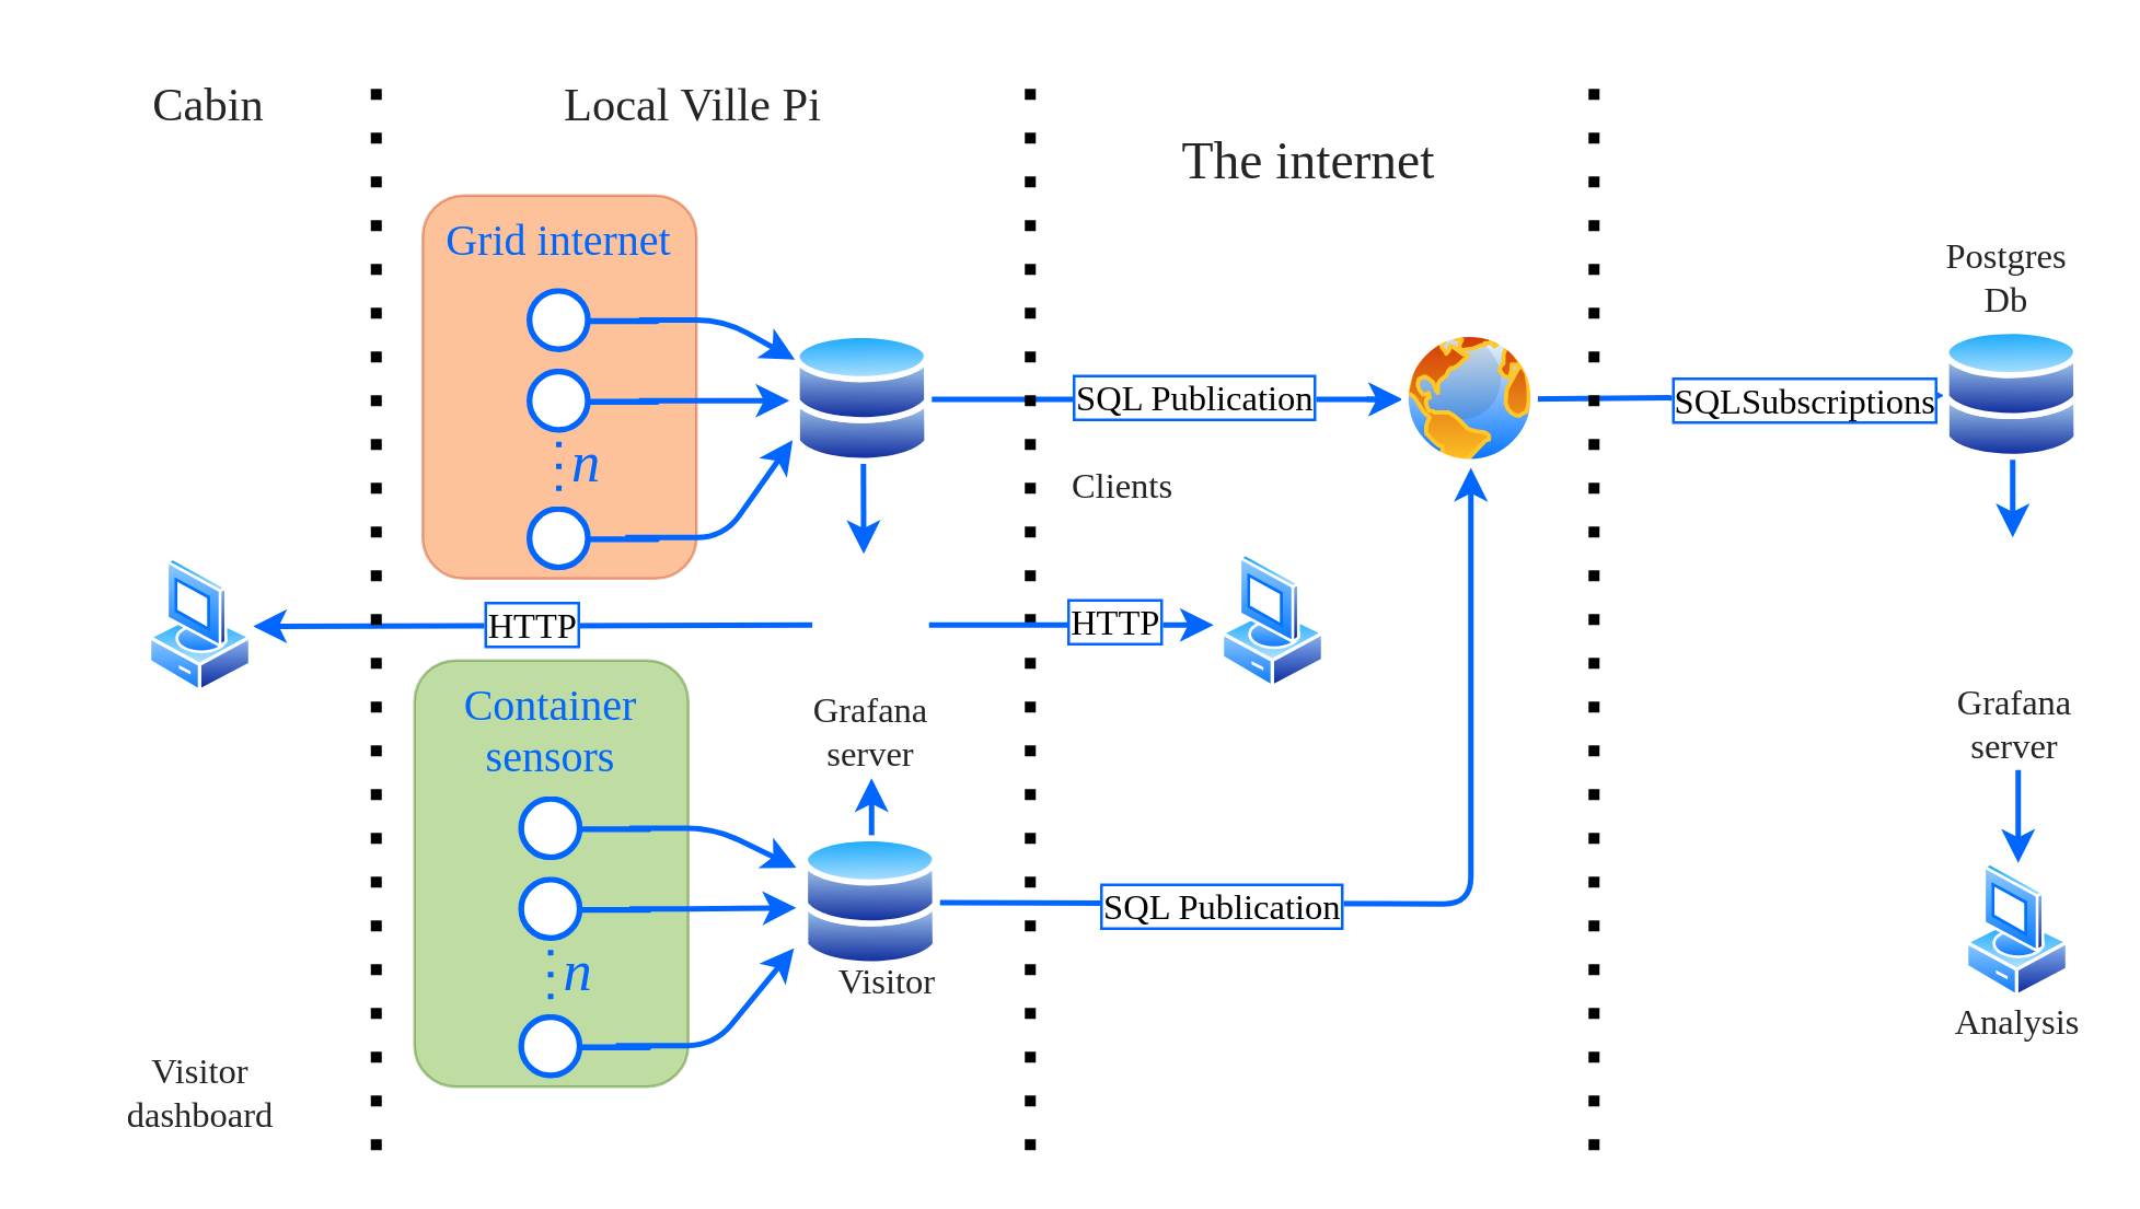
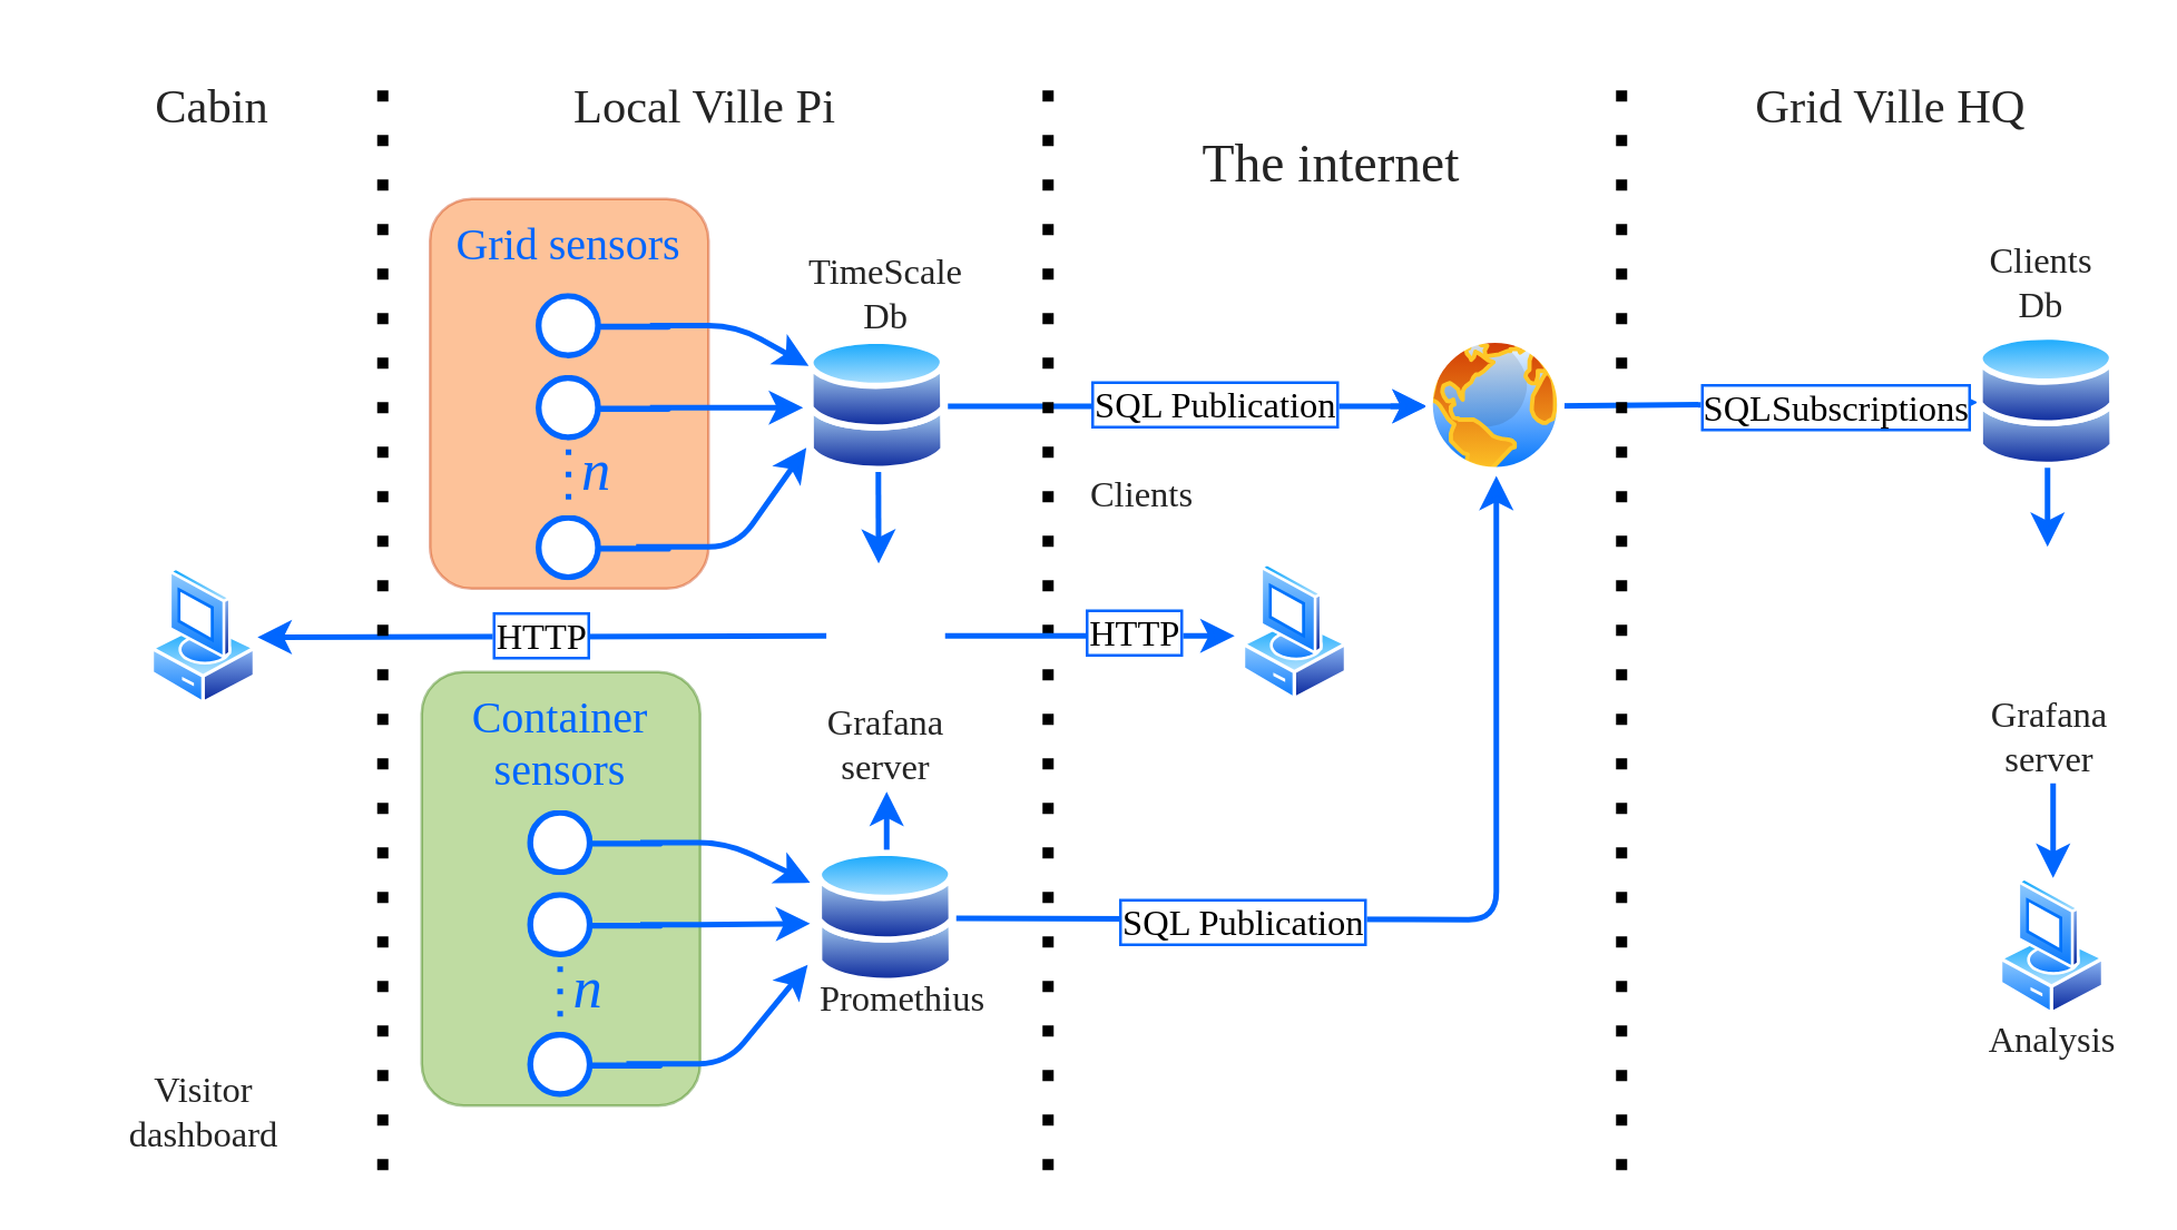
+ <mxCell id="32" value="&lt;font style=&quot;font-size: 17px;&quot; color=&quot;#242424&quot;&gt;Grid Ville HQ&lt;/font&gt;" style="text;html=1;strokeColor=none;fillColor=none;align=center;verticalAlign=middle;whiteSpace=wrap;rounded=0;fontFamily=CMU serif;fontSize=17;fontColor=default;opacity=40;" parent="1" vertex="1"><mxGeometry x="623" y="29" width="112" height="20" as="geometry" /></mxCell>
- <mxCell id="2" value="&lt;font color=&quot;#0066ff&quot; style=&quot;font-size: 16px;&quot;&gt;Grid internet&lt;/font&gt;" style="rounded=1;whiteSpace=wrap;html=1;fillColor=#fa6800;align=center;strokeColor=#C73500;snapToPoint=0;fontColor=#000000;opacity=40;horizontal=1;verticalAlign=top;fontFamily=CMU serif;" parent="1" vertex="1"><mxGeometry x="154" y="71" width="100" height="140" as="geometry" /></mxCell>
+ <mxCell id="2" value="&lt;font color=&quot;#0066ff&quot; style=&quot;font-size: 16px;&quot;&gt;Grid sensors&lt;/font&gt;" style="rounded=1;whiteSpace=wrap;html=1;fillColor=#fa6800;align=center;strokeColor=#C73500;snapToPoint=0;fontColor=#000000;opacity=40;horizontal=1;verticalAlign=top;fontFamily=CMU serif;" parent="1" vertex="1"><mxGeometry x="154" y="71" width="100" height="140" as="geometry" /></mxCell>
- <mxCell id="36" value="&lt;font style=&quot;font-size: 13px;&quot; color=&quot;#242424&quot;&gt;Postgres Db&lt;/font&gt;" style="text;html=1;strokeColor=none;fillColor=none;align=center;verticalAlign=middle;whiteSpace=wrap;rounded=0;fontFamily=CMU serif;fontSize=13;fontColor=default;opacity=40;" parent="1" vertex="1"><mxGeometry x="710" y="91" width="46" height="20" as="geometry" /></mxCell>
+ <mxCell id="36" value="&lt;font style=&quot;font-size: 13px;&quot; color=&quot;#242424&quot;&gt;Clients Db&lt;/font&gt;" style="text;html=1;strokeColor=none;fillColor=none;align=center;verticalAlign=middle;whiteSpace=wrap;rounded=0;fontFamily=CMU serif;fontSize=13;fontColor=default;opacity=40;" parent="1" vertex="1"><mxGeometry x="710" y="91" width="46" height="20" as="geometry" /></mxCell>
+ <mxCell id="29" value="&lt;font style=&quot;font-size: 13px;&quot; color=&quot;#242424&quot;&gt;TimeScale Db&lt;/font&gt;" style="text;html=1;strokeColor=none;fillColor=none;align=center;verticalAlign=middle;whiteSpace=wrap;rounded=0;fontFamily=CMU serif;fontSize=13;fontColor=default;opacity=40;" parent="1" vertex="1"><mxGeometry x="295" y="95" width="46" height="20" as="geometry" /></mxCell>
- <mxCell id="30" value="&lt;font style=&quot;font-size: 13px;&quot; color=&quot;#242424&quot;&gt;Visitor&lt;/font&gt;" style="text;html=1;strokeColor=none;fillColor=none;align=center;verticalAlign=middle;whiteSpace=wrap;rounded=0;fontFamily=CMU serif;fontSize=13;fontColor=default;opacity=40;" parent="1" vertex="1"><mxGeometry x="301" y="348" width="46" height="20" as="geometry" /></mxCell>
+ <mxCell id="30" value="&lt;font style=&quot;font-size: 13px;&quot; color=&quot;#242424&quot;&gt;Promethius&lt;/font&gt;" style="text;html=1;strokeColor=none;fillColor=none;align=center;verticalAlign=middle;whiteSpace=wrap;rounded=0;fontFamily=CMU serif;fontSize=13;fontColor=default;opacity=40;" parent="1" vertex="1"><mxGeometry x="301" y="348" width="46" height="20" as="geometry" /></mxCell>
